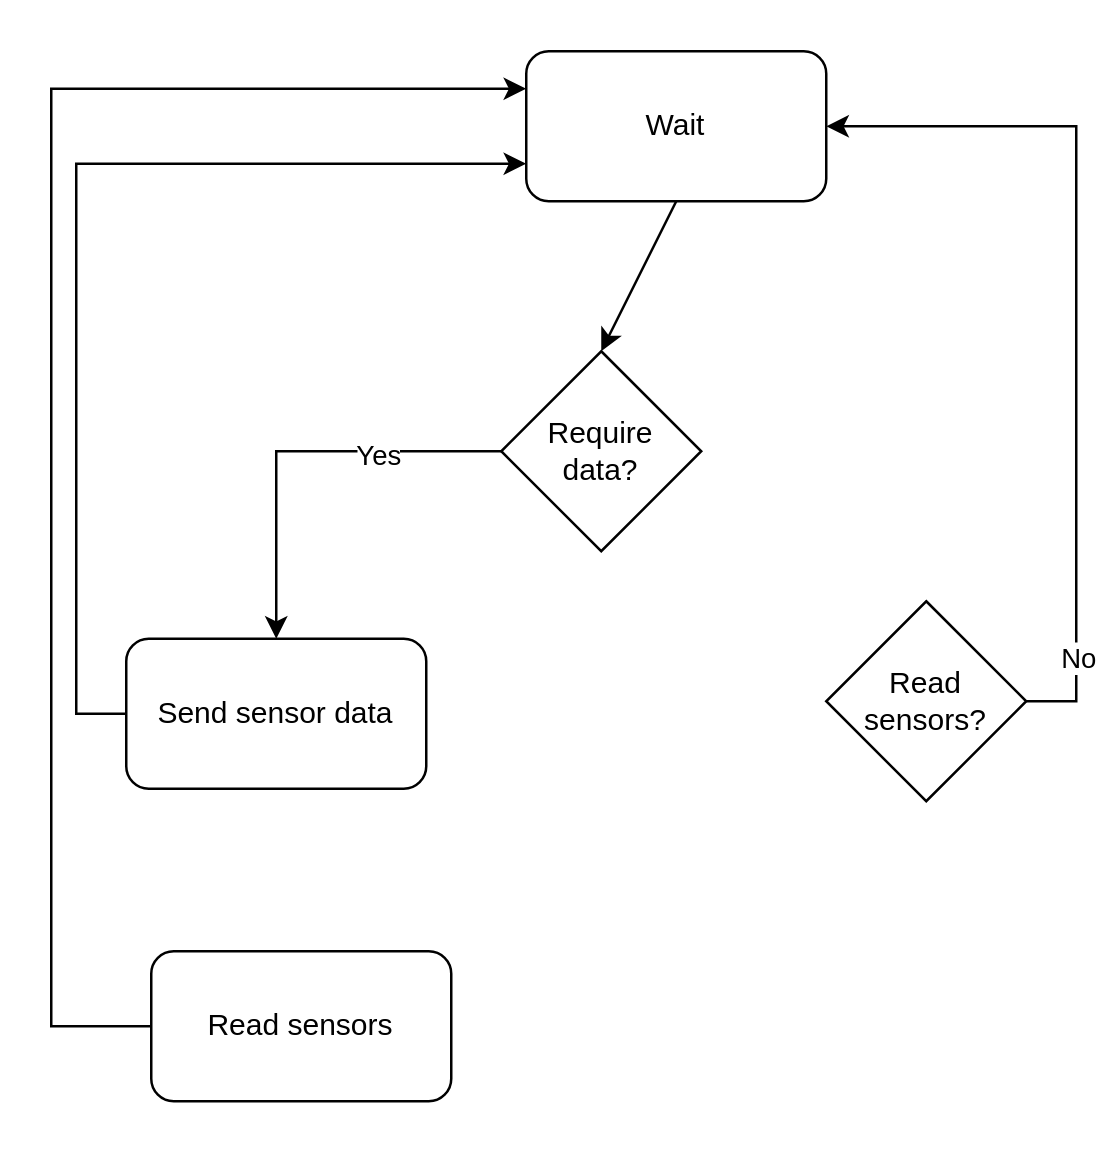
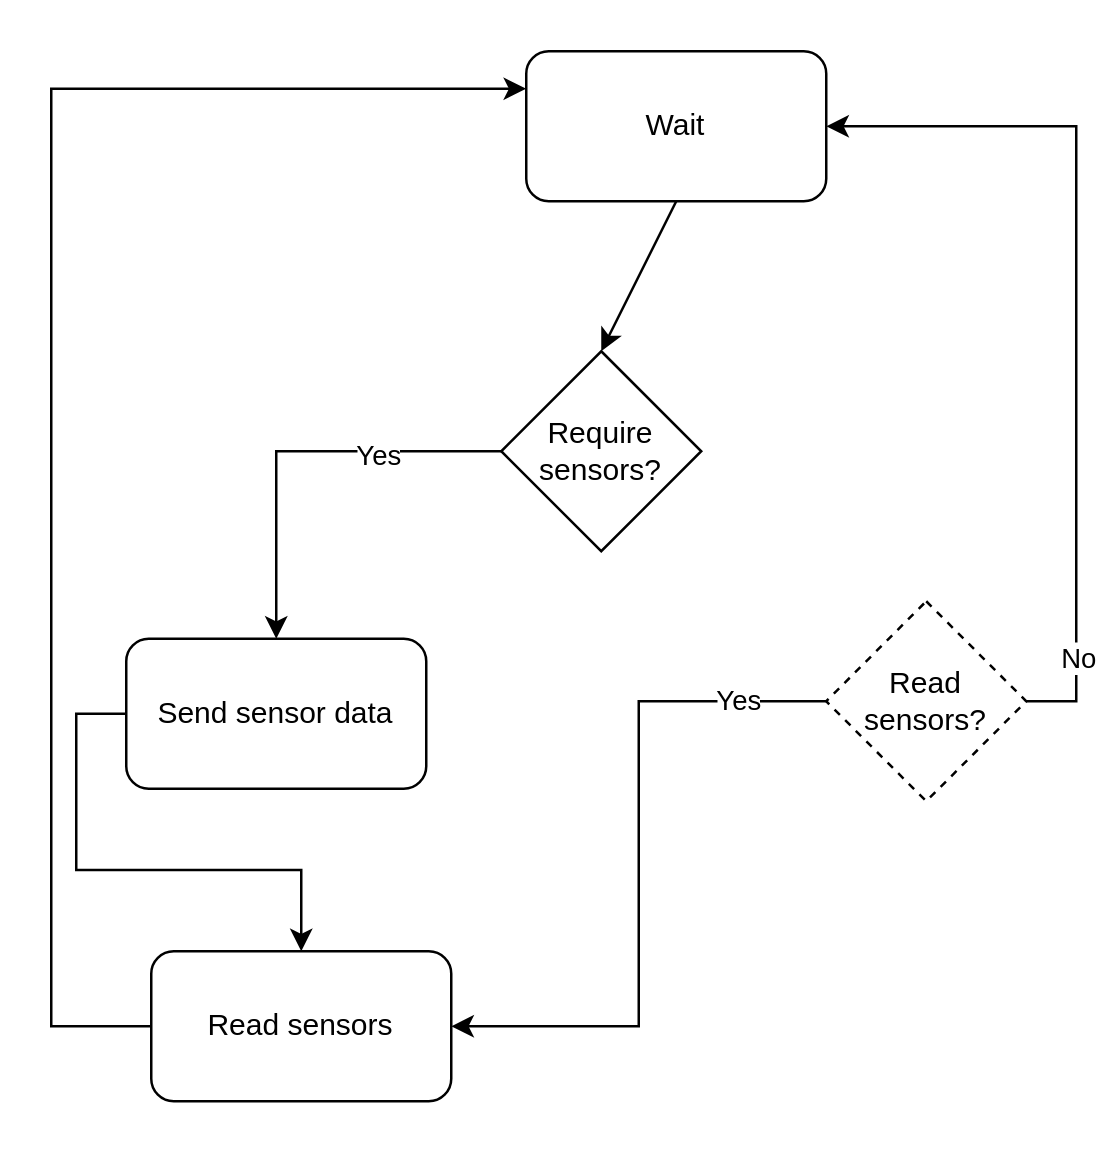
- <mxCell id="12" style="edgeStyle=orthogonalEdgeStyle;rounded=0;orthogonalLoop=1;jettySize=auto;html=1;exitX=0;exitY=0.5;exitDx=0;exitDy=0;entryX=0;entryY=0.75;entryDx=0;entryDy=0;" edge="1" parent="1" source="13" target="2"><mxGeometry relative="1" as="geometry" /></mxCell>
+ <mxCell id="12" style="edgeStyle=orthogonalEdgeStyle;rounded=0;orthogonalLoop=1;jettySize=auto;html=1;exitX=0;exitY=0.5;exitDx=0;exitDy=0;" edge="1" parent="1" source="13" target="15"><mxGeometry relative="1" as="geometry" /></mxCell>
- <mxCell id="5" value="Require&lt;br&gt;data?" style="rhombus;whiteSpace=wrap;html=1;fillColor=none;" vertex="1" parent="1"><mxGeometry x="200" y="140" width="80" height="80" as="geometry" /></mxCell>
+ <mxCell id="5" value="Require&lt;br&gt;sensors?" style="rhombus;whiteSpace=wrap;html=1;fillColor=none;" vertex="1" parent="1"><mxGeometry x="200" y="140" width="80" height="80" as="geometry" /></mxCell>
- <mxCell id="11" value="Read&lt;br&gt;sensors?" style="rhombus;whiteSpace=wrap;html=1;fillColor=none;" vertex="1" parent="1"><mxGeometry x="330" y="240" width="80" height="80" as="geometry" /></mxCell>
+ <mxCell id="11" value="Read&lt;br&gt;sensors?" style="rhombus;whiteSpace=wrap;html=1;fillColor=none;dashed=1;" vertex="1" parent="1"><mxGeometry x="330" y="240" width="80" height="80" as="geometry" /></mxCell>
+ <mxCell id="7" style="edgeStyle=orthogonalEdgeStyle;rounded=0;orthogonalLoop=1;jettySize=auto;html=1;exitX=0;exitY=0.5;exitDx=0;exitDy=0;entryX=1;entryY=0.5;entryDx=0;entryDy=0;" edge="1" parent="1" source="11" target="15"><mxGeometry relative="1" as="geometry" /></mxCell>
+ <mxCell id="8" value="Yes" style="edgeLabel;html=1;align=center;verticalAlign=middle;resizable=0;points=[];" connectable="0" vertex="1" parent="7"><mxGeometry x="-0.743" y="-1" relative="1" as="geometry"><mxPoint as="offset" /></mxGeometry></mxCell>
